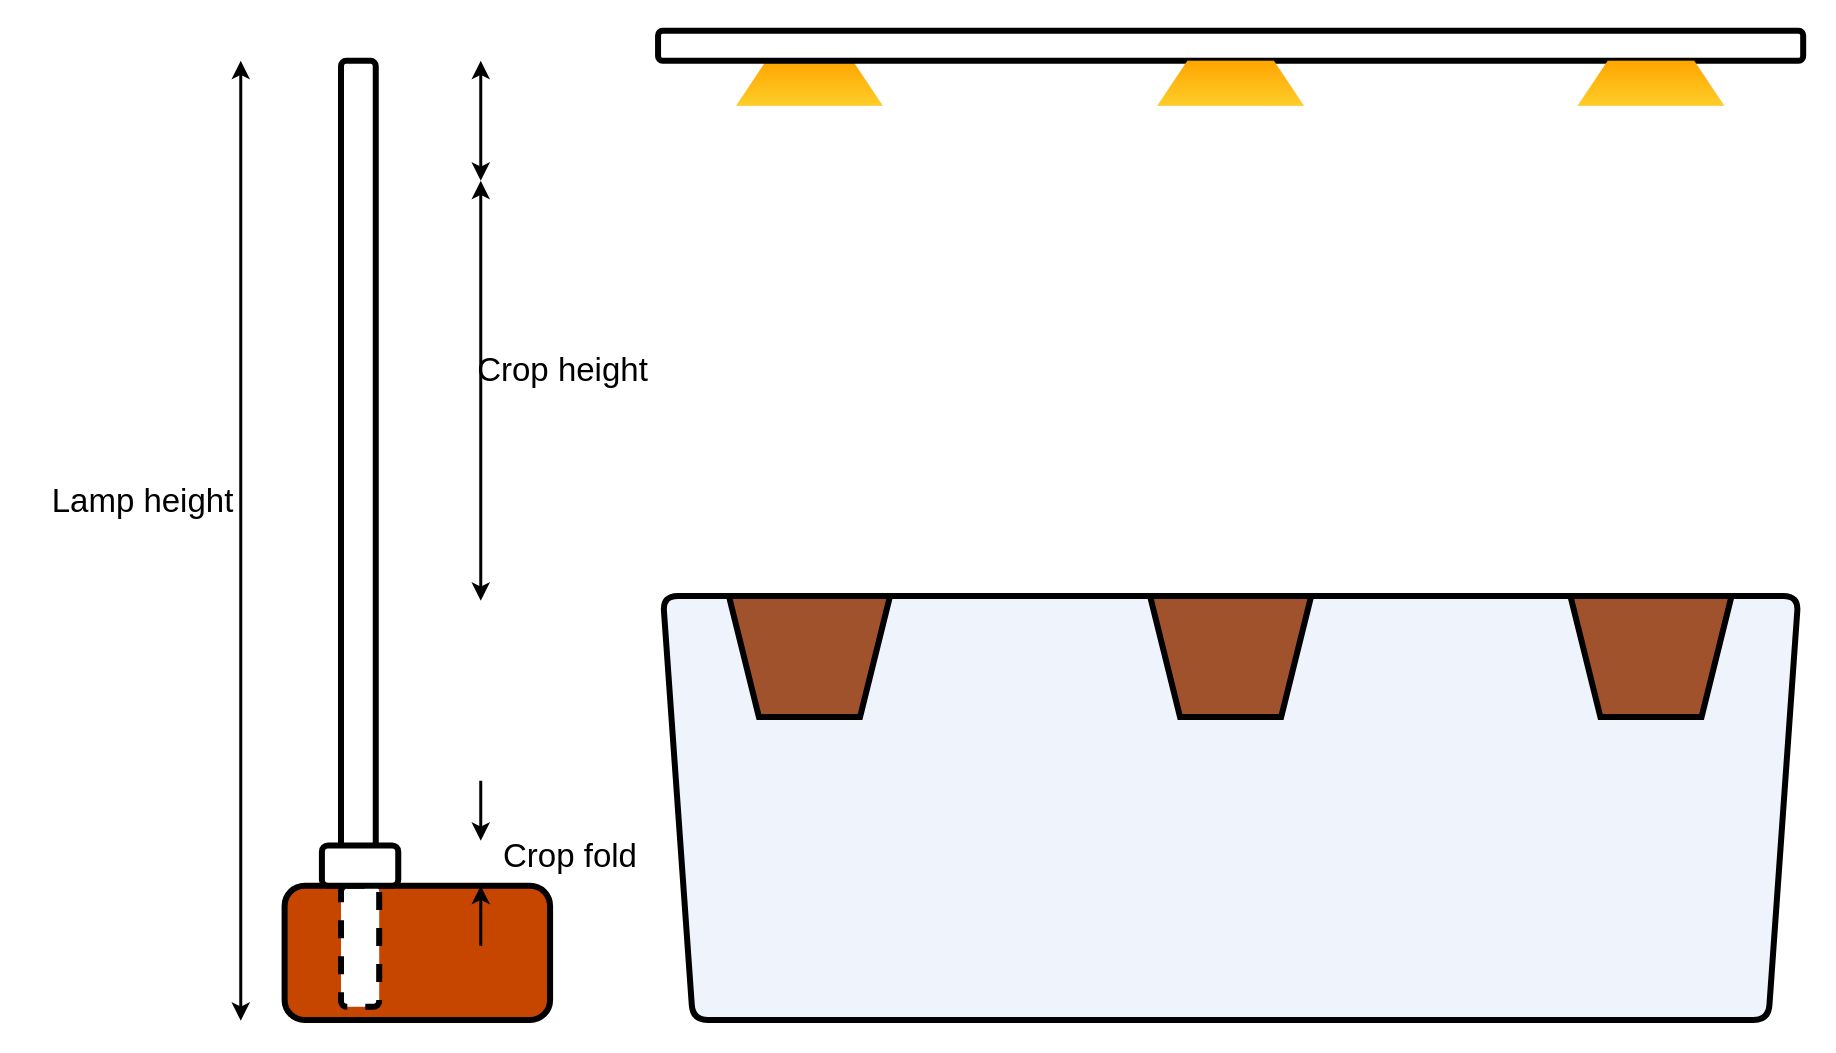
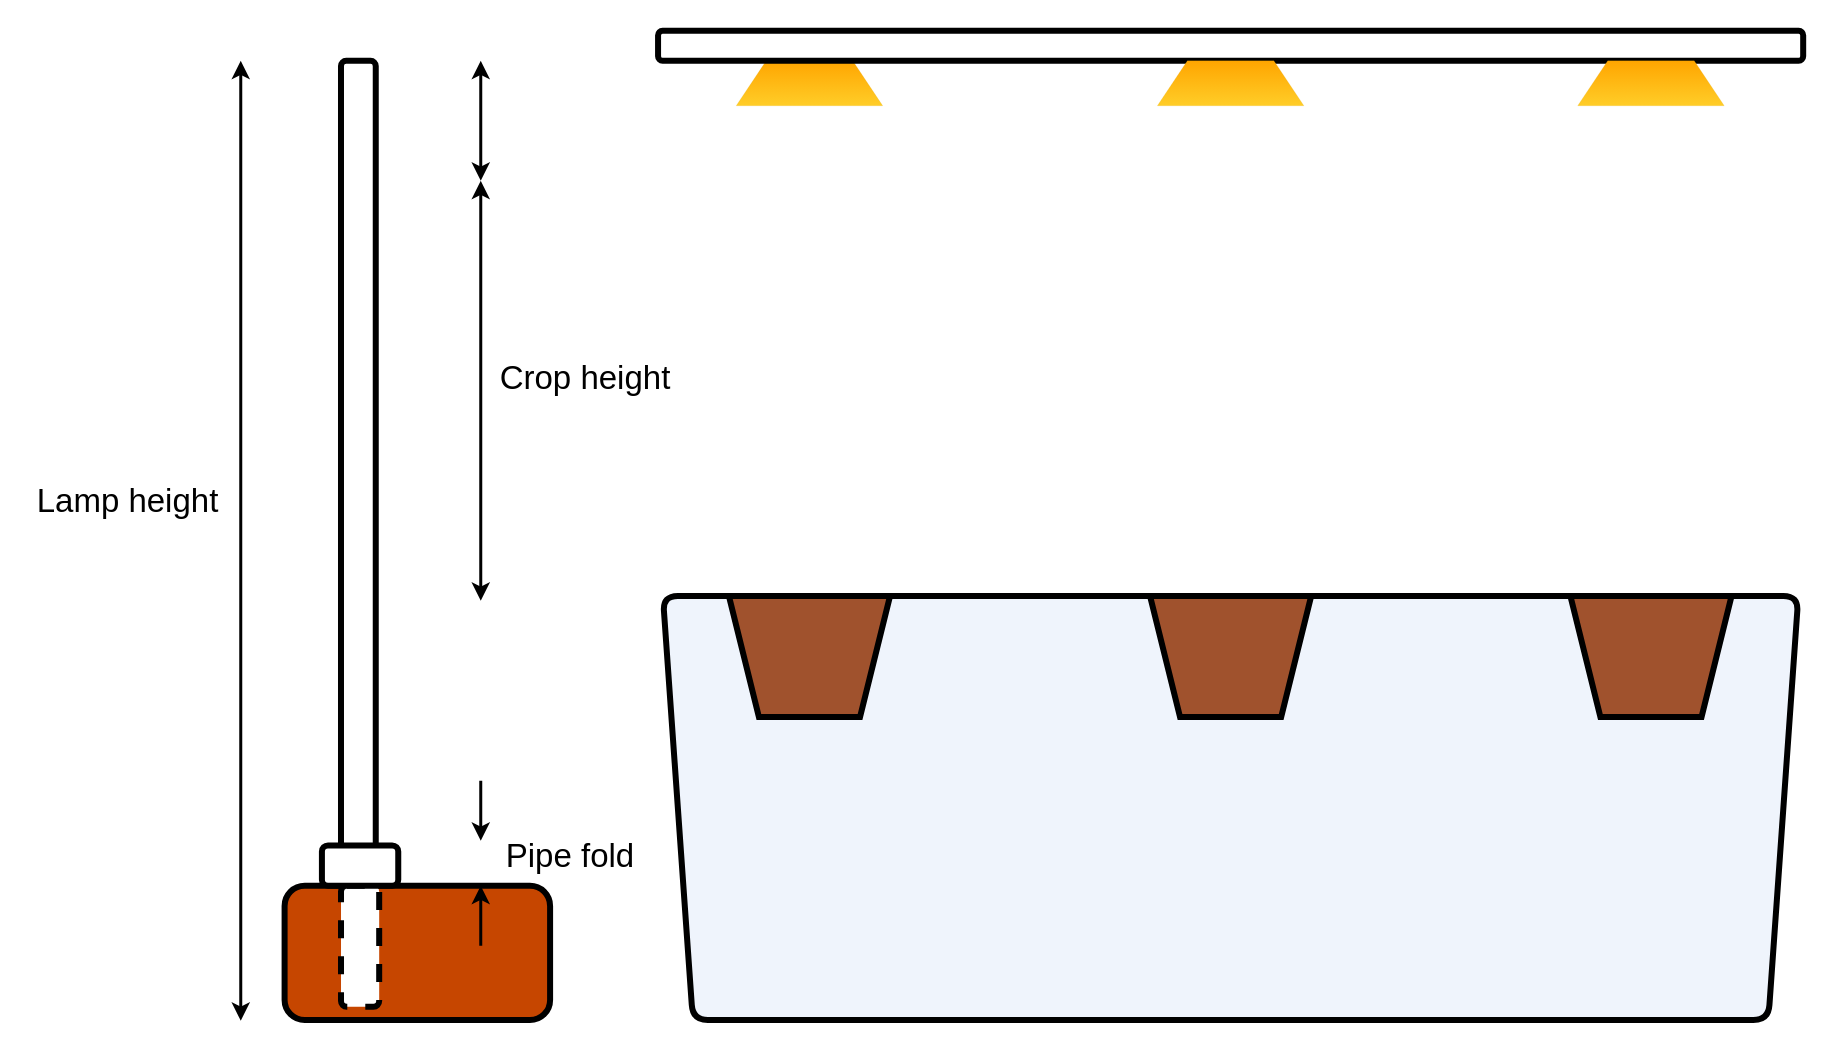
- <mxCell id="22" value="&lt;font style=&quot;font-size: 22px;&quot;&gt;Crop height&lt;/font&gt;" style="text;html=1;strokeColor=none;fillColor=none;align=center;verticalAlign=middle;whiteSpace=wrap;rounded=0;" vertex="1" parent="1"><mxGeometry x="315" y="231.66" width="120" height="30" as="geometry" /></mxCell>
+ <mxCell id="22" value="&lt;font style=&quot;font-size: 22px;&quot;&gt;Crop height&lt;/font&gt;" style="text;html=1;strokeColor=none;fillColor=none;align=center;verticalAlign=middle;whiteSpace=wrap;rounded=0;" vertex="1" parent="1"><mxGeometry x="330" y="236.66" width="120" height="30" as="geometry" /></mxCell>
- <mxCell id="24" value="&lt;font style=&quot;font-size: 22px;&quot;&gt;Lamp height&lt;/font&gt;" style="text;html=1;strokeColor=none;fillColor=none;align=center;verticalAlign=middle;whiteSpace=wrap;rounded=0;" vertex="1" parent="1"><mxGeometry x="30" y="318.95" width="130" height="30" as="geometry" /></mxCell>
+ <mxCell id="24" value="&lt;font style=&quot;font-size: 22px;&quot;&gt;Lamp height&lt;/font&gt;" style="text;html=1;strokeColor=none;fillColor=none;align=center;verticalAlign=middle;whiteSpace=wrap;rounded=0;" vertex="1" parent="1"><mxGeometry x="20" y="318.95" width="130" height="30" as="geometry" /></mxCell>
- <mxCell id="16" value="&lt;font size=&quot;1&quot;&gt;&lt;span style=&quot;font-size: 22px;&quot;&gt;Crop fold&lt;/span&gt;&lt;/font&gt;" style="text;html=1;strokeColor=none;fillColor=none;align=center;verticalAlign=middle;whiteSpace=wrap;rounded=0;container=0;" vertex="1" parent="1"><mxGeometry x="330" y="551.56" width="100" height="38.44" as="geometry" /></mxCell>
+ <mxCell id="16" value="&lt;font size=&quot;1&quot;&gt;&lt;span style=&quot;font-size: 22px;&quot;&gt;Pipe fold&lt;/span&gt;&lt;/font&gt;" style="text;html=1;strokeColor=none;fillColor=none;align=center;verticalAlign=middle;whiteSpace=wrap;rounded=0;container=0;" vertex="1" parent="1"><mxGeometry x="330" y="551.56" width="100" height="38.44" as="geometry" /></mxCell>
